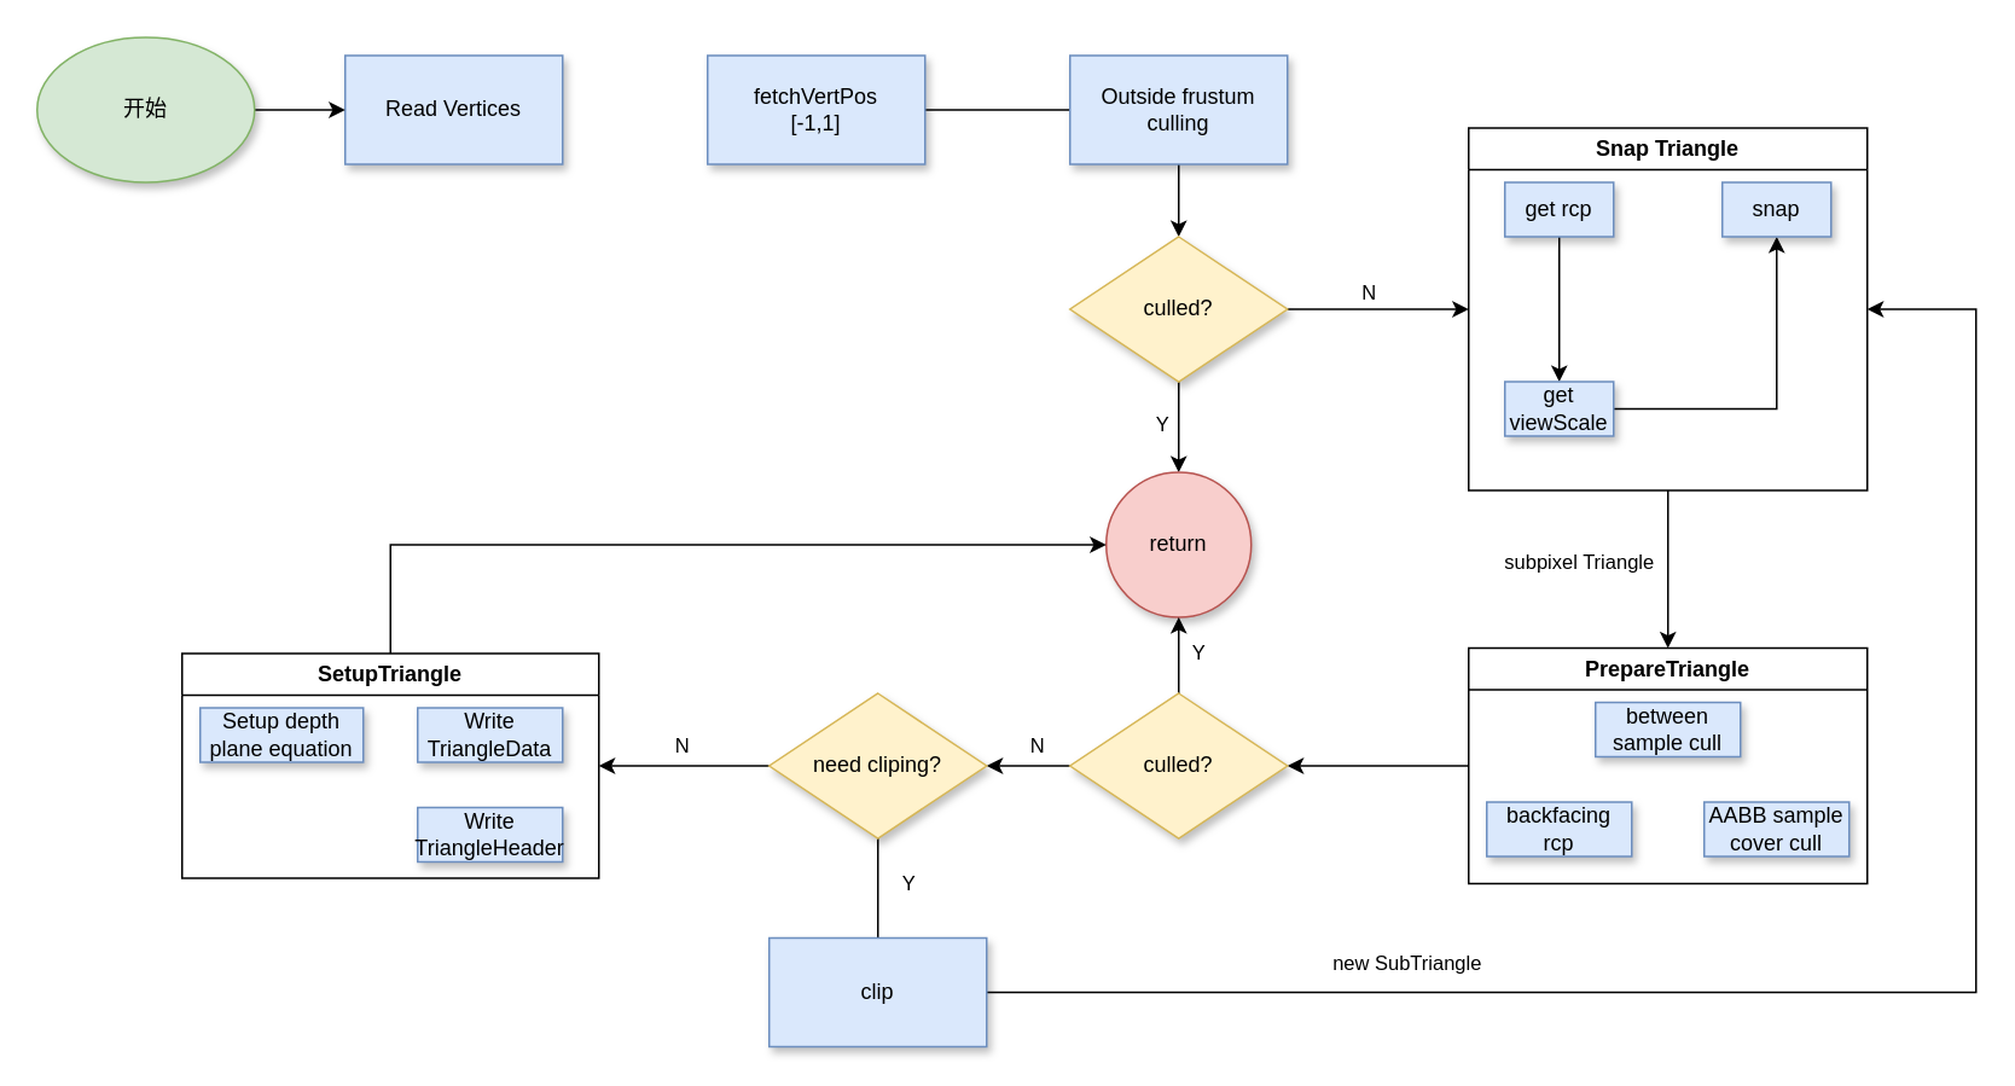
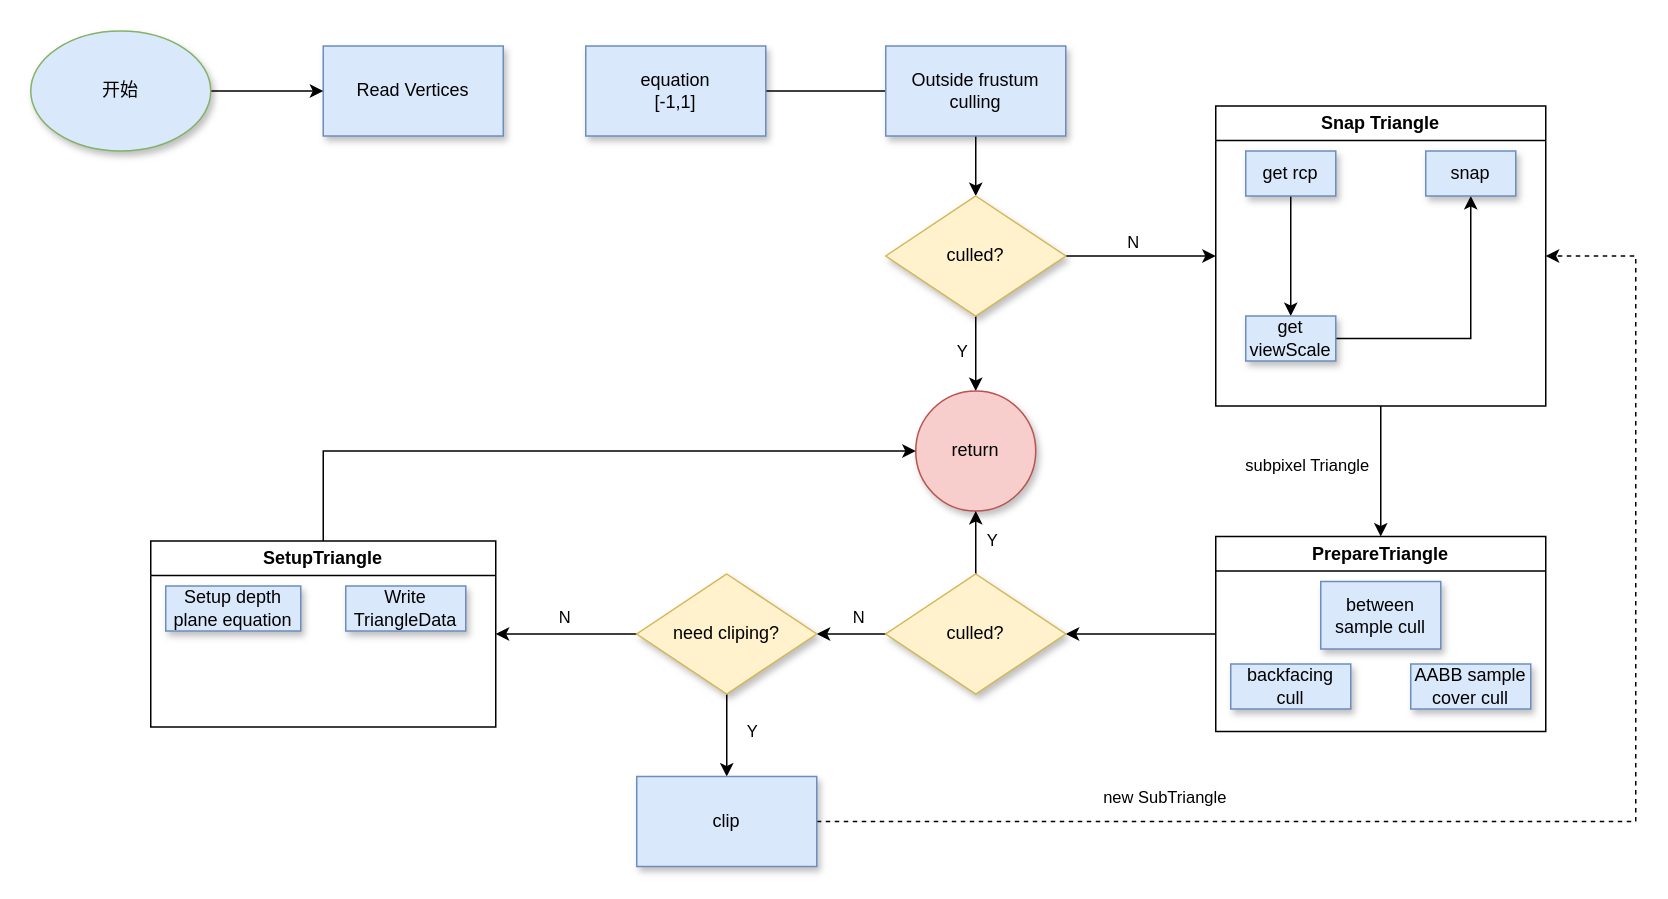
- <mxCell id="4" value="开始" style="ellipse;whiteSpace=wrap;html=1;fillColor=#d5e8d4;strokeColor=#82b366;shadow=1;" parent="1" vertex="1"><mxGeometry x="20" y="20" width="120" height="80" as="geometry" /></mxCell>
+ <mxCell id="4" value="开始" style="ellipse;whiteSpace=wrap;html=1;fillColor=#dae8fc;strokeColor=#82b366;shadow=1;" parent="1" vertex="1"><mxGeometry x="20" y="20" width="120" height="80" as="geometry" /></mxCell>
- <mxCell id="2" value="Read Vertices" style="rounded=0;whiteSpace=wrap;html=1;fillColor=#dae8fc;strokeColor=#6c8ebf;shadow=1;" parent="1" vertex="1"><mxGeometry x="190" y="30" width="120" height="60" as="geometry" /></mxCell>
+ <mxCell id="2" value="Read Vertices" style="rounded=0;whiteSpace=wrap;html=1;fillColor=#dae8fc;strokeColor=#6c8ebf;shadow=1;" parent="1" vertex="1"><mxGeometry x="215" y="30" width="120" height="60" as="geometry" /></mxCell>
- <mxCell id="6" value="&lt;div&gt;&lt;span style=&quot;background-color: initial;&quot;&gt;fetchVertPos&lt;/span&gt;&lt;br&gt;&lt;/div&gt;&lt;div&gt;[-1,1]&lt;/div&gt;" style="rounded=0;whiteSpace=wrap;html=1;fillColor=#dae8fc;strokeColor=#6c8ebf;shadow=1;" parent="1" vertex="1"><mxGeometry x="390" y="30" width="120" height="60" as="geometry" /></mxCell>
+ <mxCell id="6" value="&lt;div&gt;&lt;span style=&quot;background-color: initial;&quot;&gt;equation&lt;/span&gt;&lt;br&gt;&lt;/div&gt;&lt;div&gt;[-1,1]&lt;/div&gt;" style="rounded=0;whiteSpace=wrap;html=1;fillColor=#dae8fc;strokeColor=#6c8ebf;shadow=1;" parent="1" vertex="1"><mxGeometry x="390" y="30" width="120" height="60" as="geometry" /></mxCell>
- <mxCell id="27" value="between sample cull" style="whiteSpace=wrap;html=1;fillColor=#dae8fc;strokeColor=#6c8ebf;shadow=1;" parent="24" vertex="1"><mxGeometry x="70" y="30" width="80" height="30" as="geometry" /></mxCell>
+ <mxCell id="27" value="between sample cull" style="whiteSpace=wrap;html=1;fillColor=#dae8fc;strokeColor=#6c8ebf;shadow=1;" parent="24" vertex="1"><mxGeometry x="70" y="30" width="80" height="45" as="geometry" /></mxCell>
- <mxCell id="25" value="backfacing&lt;div&gt;rcp&lt;/div&gt;" style="whiteSpace=wrap;html=1;fillColor=#dae8fc;strokeColor=#6c8ebf;shadow=1;" parent="24" vertex="1"><mxGeometry x="10" y="85" width="80" height="30" as="geometry" /></mxCell>
+ <mxCell id="25" value="backfacing&lt;div&gt;cull&lt;/div&gt;" style="whiteSpace=wrap;html=1;fillColor=#dae8fc;strokeColor=#6c8ebf;shadow=1;" parent="24" vertex="1"><mxGeometry x="10" y="85" width="80" height="30" as="geometry" /></mxCell>
- <mxCell id="31" value="Write TriangleHeader" style="whiteSpace=wrap;html=1;fillColor=#dae8fc;strokeColor=#6c8ebf;shadow=1;" parent="29" vertex="1"><mxGeometry x="130" y="85" width="80" height="30" as="geometry" /></mxCell>
- <mxCell id="38" value="" style="edgeStyle=orthogonalEdgeStyle;rounded=0;orthogonalLoop=1;jettySize=auto;html=1;endArrow=none;" parent="1" source="42" target="45" edge="1"><mxGeometry relative="1" as="geometry" /></mxCell>
+ <mxCell id="38" value="" style="edgeStyle=orthogonalEdgeStyle;rounded=0;orthogonalLoop=1;jettySize=auto;html=1;" parent="1" source="42" target="45" edge="1"><mxGeometry relative="1" as="geometry" /></mxCell>
- <mxCell id="43" style="edgeStyle=orthogonalEdgeStyle;rounded=0;orthogonalLoop=1;jettySize=auto;html=1;entryX=1;entryY=0.5;entryDx=0;entryDy=0;" parent="1" source="45" target="17" edge="1"><mxGeometry relative="1" as="geometry"><Array as="points"><mxPoint x="1090" y="547" /><mxPoint x="1090" y="170" /></Array></mxGeometry></mxCell>
+ <mxCell id="43" style="edgeStyle=orthogonalEdgeStyle;rounded=0;orthogonalLoop=1;jettySize=auto;html=1;entryX=1;entryY=0.5;entryDx=0;entryDy=0;dashed=1;" parent="1" source="45" target="17" edge="1"><mxGeometry relative="1" as="geometry"><Array as="points"><mxPoint x="1090" y="547" /><mxPoint x="1090" y="170" /></Array></mxGeometry></mxCell>
